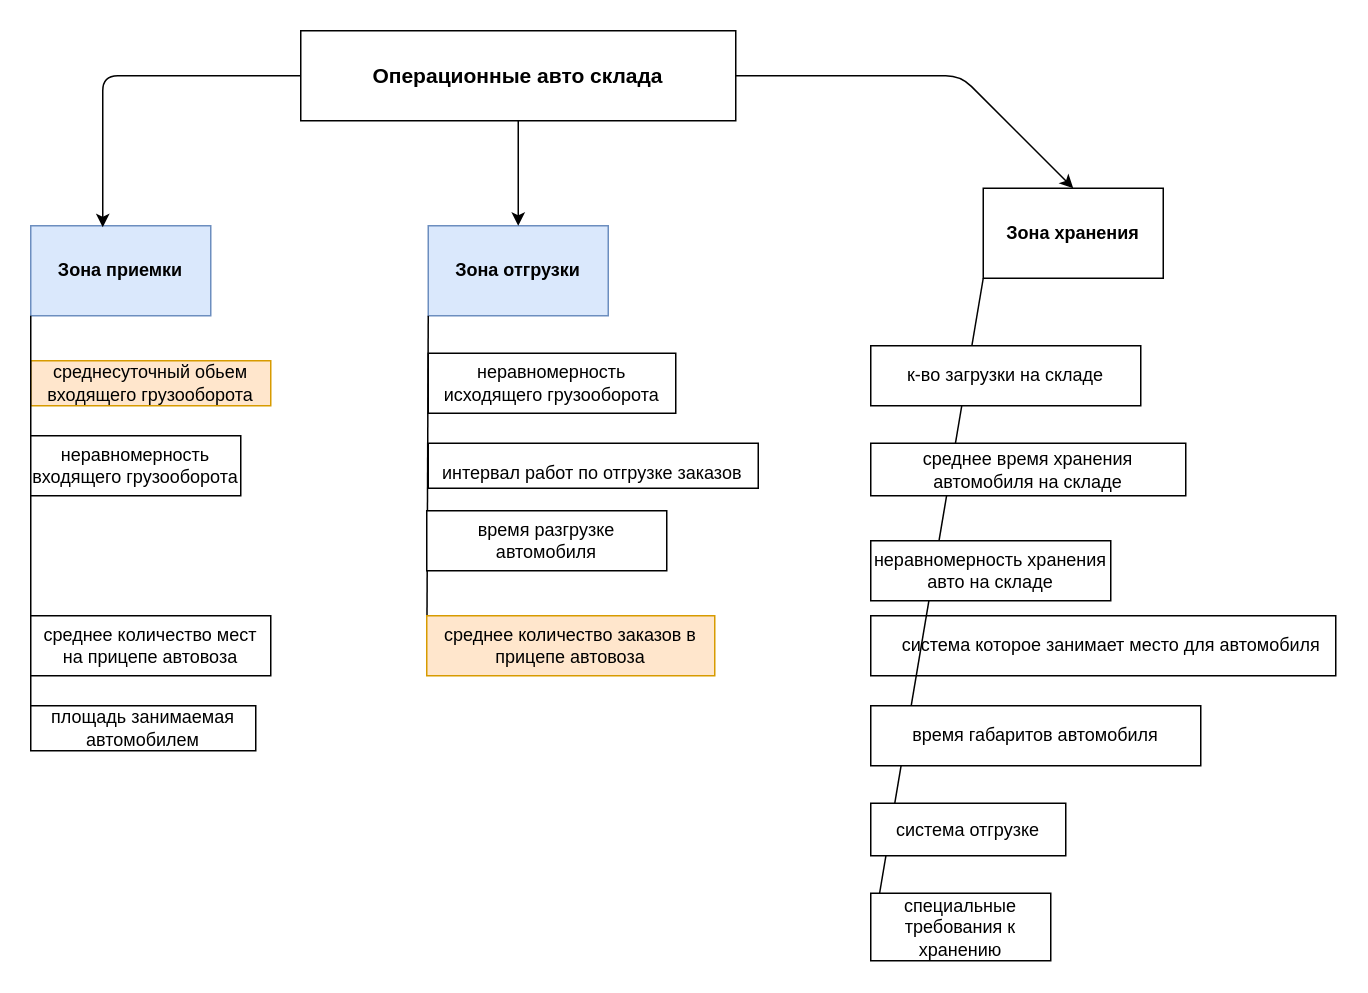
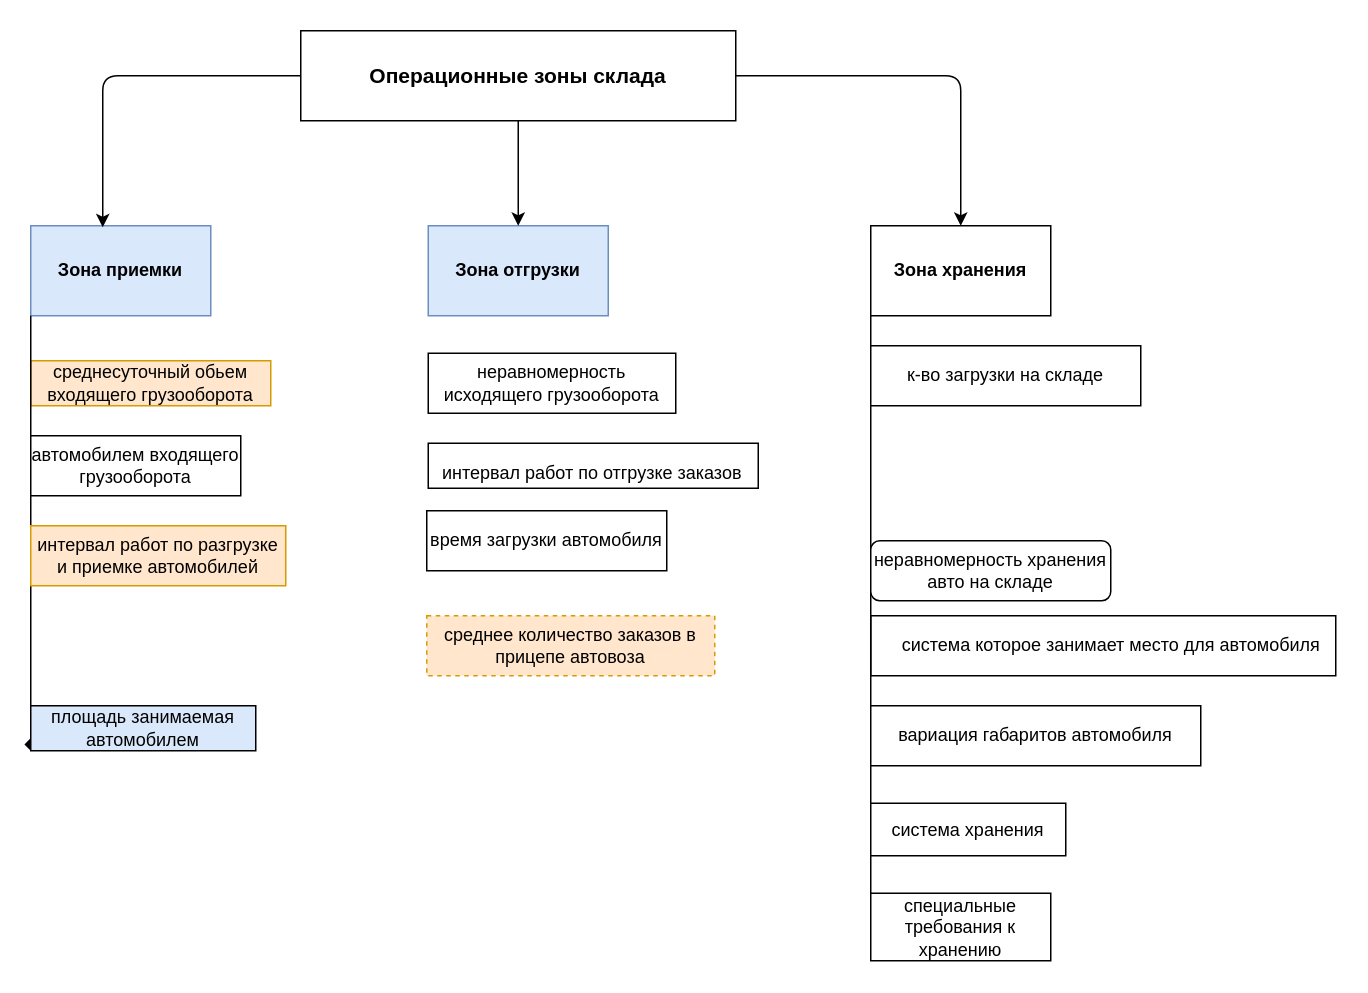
- <mxCell id="4" value="&lt;b&gt;&lt;font style=&quot;font-size: 14px&quot;&gt;Операционные авто склада&lt;/font&gt;&lt;/b&gt;" style="rounded=0;whiteSpace=wrap;html=1;" vertex="1" parent="1"><mxGeometry x="200" y="20" width="290" height="60" as="geometry" /></mxCell>
+ <mxCell id="4" value="&lt;b&gt;&lt;font style=&quot;font-size: 14px&quot;&gt;Операционные зоны склада&lt;/font&gt;&lt;/b&gt;" style="rounded=0;whiteSpace=wrap;html=1;" vertex="1" parent="1"><mxGeometry x="200" y="20" width="290" height="60" as="geometry" /></mxCell>
- <mxCell id="7" value="&lt;b&gt;Зона хранения&lt;/b&gt;" style="rounded=0;whiteSpace=wrap;html=1;" vertex="1" parent="1"><mxGeometry x="655" y="125" width="120" height="60" as="geometry" /></mxCell>
+ <mxCell id="7" value="&lt;b&gt;Зона хранения&lt;/b&gt;" style="rounded=0;whiteSpace=wrap;html=1;" vertex="1" parent="1"><mxGeometry x="580" y="150" width="120" height="60" as="geometry" /></mxCell>
- <mxCell id="13" value="неравномерность входящего грузооборота" style="rounded=0;whiteSpace=wrap;html=1;" vertex="1" parent="1"><mxGeometry x="20" y="290" width="140" height="40" as="geometry" /></mxCell>
+ <mxCell id="13" value="автомобилем входящего грузооборота" style="rounded=0;whiteSpace=wrap;html=1;" vertex="1" parent="1"><mxGeometry x="20" y="290" width="140" height="40" as="geometry" /></mxCell>
- <mxCell id="24" value="среднее время хранения автомобиля на складе" style="rounded=0;whiteSpace=wrap;html=1;" vertex="1" parent="1"><mxGeometry x="580" y="295" width="210" height="35" as="geometry" /></mxCell>
- <mxCell id="20" value="время разгрузке автомобиля" style="rounded=0;whiteSpace=wrap;html=1;" vertex="1" parent="1"><mxGeometry x="284" y="340" width="160" height="40" as="geometry" /></mxCell>
+ <mxCell id="20" value="время загрузки автомобиля" style="rounded=0;whiteSpace=wrap;html=1;" vertex="1" parent="1"><mxGeometry x="284" y="340" width="160" height="40" as="geometry" /></mxCell>
+ <mxCell id="14" value="интервал работ по разгрузке и приемке автомобилей" style="rounded=0;whiteSpace=wrap;html=1;fillColor=#ffe6cc;strokeColor=#d79b00;" vertex="1" parent="1"><mxGeometry x="20" y="350" width="170" height="40" as="geometry" /></mxCell>
- <mxCell id="25" value="неравномерность хранения авто на складе" style="rounded=0;whiteSpace=wrap;html=1;" vertex="1" parent="1"><mxGeometry x="580" y="360" width="160" height="40" as="geometry" /></mxCell>
+ <mxCell id="25" value="неравномерность хранения авто на складе" style="whiteSpace=wrap;html=1;rounded=1;" vertex="1" parent="1"><mxGeometry x="580" y="360" width="160" height="40" as="geometry" /></mxCell>
- <mxCell id="17" value="" style="endArrow=none;html=1;exitX=0;exitY=1;exitDx=0;exitDy=0;entryX=0;entryY=1;entryDx=0;entryDy=0;" edge="1" parent="1" source="6" target="21"><mxGeometry width="50" height="50" relative="1" as="geometry"><mxPoint x="280" y="370" as="sourcePoint" /><mxPoint x="285" y="470" as="targetPoint" /></mxGeometry></mxCell>
- <mxCell id="15" value="среднее количество мест на прицепе автовоза" style="rounded=0;whiteSpace=wrap;html=1;" vertex="1" parent="1"><mxGeometry x="20" y="410" width="160" height="40" as="geometry" /></mxCell>
- <mxCell id="21" value="среднее количество заказов в прицепе автовоза" style="rounded=0;whiteSpace=wrap;html=1;fillColor=#ffe6cc;strokeColor=#d79b00;" vertex="1" parent="1"><mxGeometry x="284" y="410" width="192" height="40" as="geometry" /></mxCell>
+ <mxCell id="21" value="среднее количество заказов в прицепе автовоза" style="rounded=0;whiteSpace=wrap;html=1;fillColor=#ffe6cc;strokeColor=#d79b00;dashed=1;" vertex="1" parent="1"><mxGeometry x="284" y="410" width="192" height="40" as="geometry" /></mxCell>
- <mxCell id="16" value="площадь занимаемая автомобилем" style="rounded=0;whiteSpace=wrap;html=1;" vertex="1" parent="1"><mxGeometry x="20" y="470" width="150" height="30" as="geometry" /></mxCell>
+ <mxCell id="16" value="площадь занимаемая автомобилем" style="rounded=0;whiteSpace=wrap;html=1;fillColor=#dae8fc;" vertex="1" parent="1"><mxGeometry x="20" y="470" width="150" height="30" as="geometry" /></mxCell>
- <mxCell id="27" value="время габаритов автомобиля" style="rounded=0;whiteSpace=wrap;html=1;" vertex="1" parent="1"><mxGeometry x="580" y="470" width="220" height="40" as="geometry" /></mxCell>
+ <mxCell id="27" value="вариация габаритов автомобиля" style="rounded=0;whiteSpace=wrap;html=1;" vertex="1" parent="1"><mxGeometry x="580" y="470" width="220" height="40" as="geometry" /></mxCell>
- <mxCell id="12" value="" style="endArrow=none;html=1;exitX=0;exitY=1;exitDx=0;exitDy=0;entryX=0;entryY=1;entryDx=0;entryDy=0;" edge="1" parent="1" source="5" target="16"><mxGeometry width="50" height="50" relative="1" as="geometry"><mxPoint x="-10" y="280" as="sourcePoint" /><mxPoint x="20" y="540" as="targetPoint" /></mxGeometry></mxCell>
+ <mxCell id="12" value="" style="endArrow=diamond;html=1;exitX=0;exitY=1;exitDx=0;exitDy=0;entryX=0;entryY=1;entryDx=0;entryDy=0;" edge="1" parent="1" source="5" target="16"><mxGeometry width="50" height="50" relative="1" as="geometry"><mxPoint x="-10" y="280" as="sourcePoint" /><mxPoint x="20" y="540" as="targetPoint" /></mxGeometry></mxCell>
- <mxCell id="28" value="система отгрузке" style="rounded=0;whiteSpace=wrap;html=1;" vertex="1" parent="1"><mxGeometry x="580" y="535" width="130" height="35" as="geometry" /></mxCell>
+ <mxCell id="28" value="система хранения" style="rounded=0;whiteSpace=wrap;html=1;" vertex="1" parent="1"><mxGeometry x="580" y="535" width="130" height="35" as="geometry" /></mxCell>
